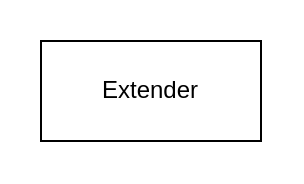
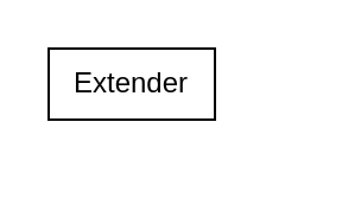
- <mxCell id="2" value="Extender" style="html=1;whiteSpace=wrap;" vertex="1" parent="1"><mxGeometry x="20" y="20" width="110" height="50" as="geometry" /></mxCell>
+ <mxCell id="2" value="Extender" style="html=1;whiteSpace=wrap;" vertex="1" parent="1"><mxGeometry x="20" y="20" width="70" height="30" as="geometry" /></mxCell>
